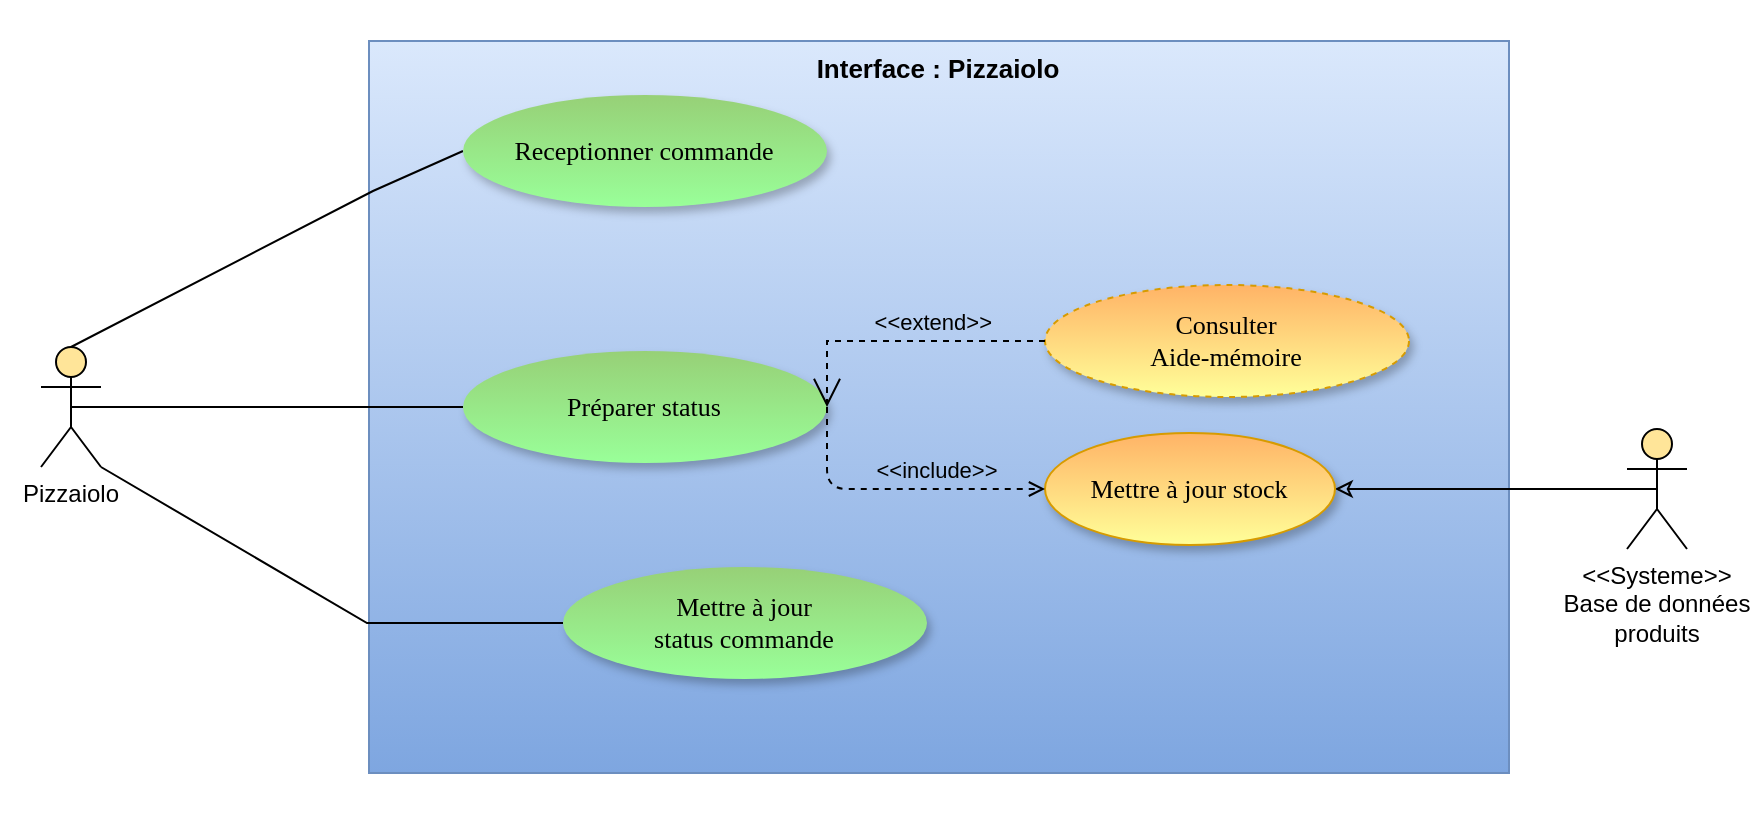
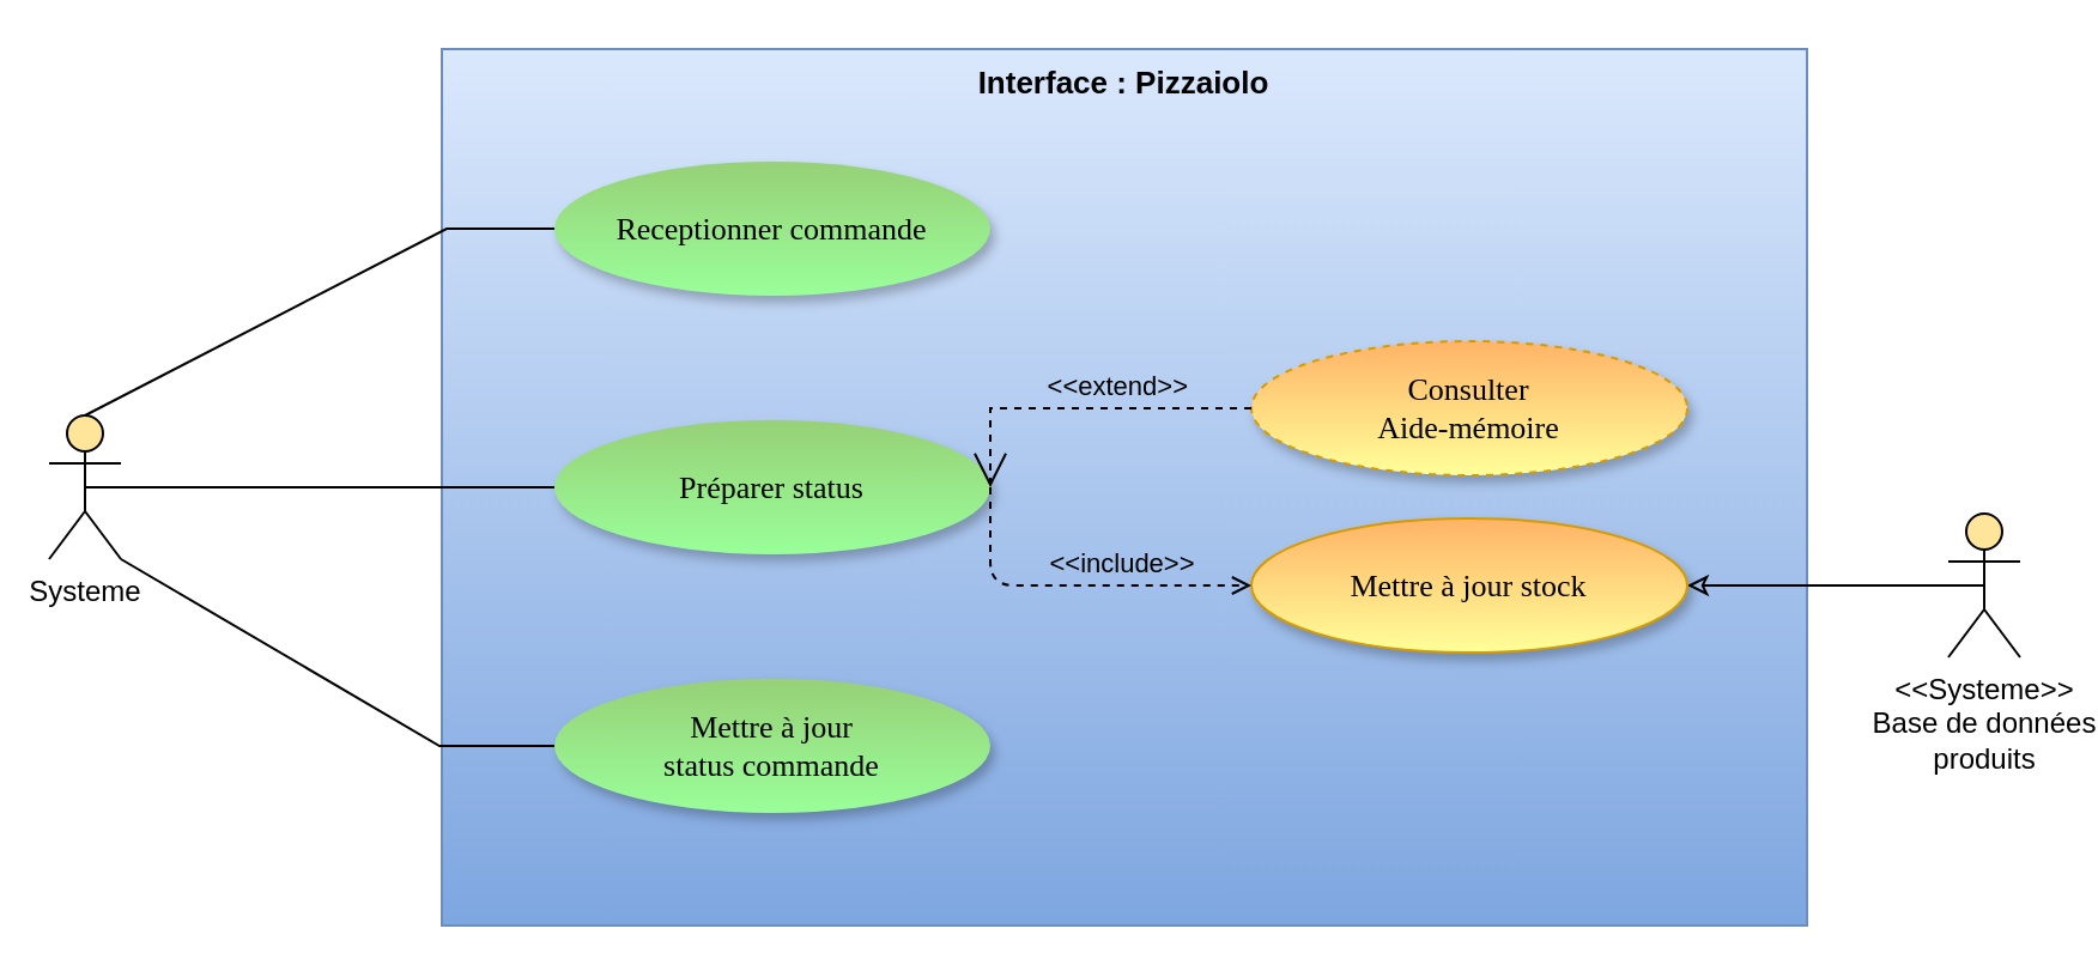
- <mxCell id="10" value="Receptionner commande" style="ellipse;whiteSpace=wrap;html=1;shadow=1;fillColor=#97D077;fontFamily=Verdana;strokeColor=none;gradientColor=#99FF99;fontSize=13;labelBackgroundColor=none;" parent="1" vertex="1"><mxGeometry x="231" y="47" width="182" height="56" as="geometry" /></mxCell>
+ <mxCell id="10" value="Receptionner commande" style="ellipse;whiteSpace=wrap;html=1;shadow=1;fillColor=#97D077;fontFamily=Verdana;strokeColor=none;gradientColor=#99FF99;fontSize=13;labelBackgroundColor=none;" parent="1" vertex="1"><mxGeometry x="231" width="182" height="56" as="geometry" y="67" /></mxCell>
- <mxCell id="13" value="Mettre à jour stock" style="ellipse;whiteSpace=wrap;html=1;shadow=1;fillColor=#FFB366;fontFamily=Verdana;strokeColor=#d79b00;gradientColor=#FFFF99;fontSize=13;labelBackgroundColor=none;" parent="1" vertex="1"><mxGeometry x="522" y="216" width="145" height="56" as="geometry" /></mxCell>
+ <mxCell id="13" value="Mettre à jour stock" style="ellipse;whiteSpace=wrap;html=1;shadow=1;fillColor=#FFB366;fontFamily=Verdana;strokeColor=#d79b00;gradientColor=#FFFF99;fontSize=13;labelBackgroundColor=none;" parent="1" vertex="1"><mxGeometry x="522" y="216" width="182" height="56" as="geometry" /></mxCell>
- <mxCell id="7" value="Pizzaiolo" style="shape=umlActor;verticalLabelPosition=bottom;labelBackgroundColor=none;verticalAlign=top;html=1;outlineConnect=0;fillColor=#FFE599;" parent="1" vertex="1"><mxGeometry x="20" y="173" width="30" height="60" as="geometry" /></mxCell>
+ <mxCell id="7" value="Systeme" style="shape=umlActor;verticalLabelPosition=bottom;labelBackgroundColor=none;verticalAlign=top;html=1;outlineConnect=0;fillColor=#FFE599;" parent="1" vertex="1"><mxGeometry x="20" y="173" width="30" height="60" as="geometry" /></mxCell>
- <mxCell id="9" value="&lt;div&gt;Mettre à jour&lt;/div&gt;&lt;div&gt;status commande&lt;br&gt;&lt;/div&gt;" style="ellipse;whiteSpace=wrap;html=1;shadow=1;fillColor=#97D077;fontFamily=Verdana;strokeColor=none;gradientColor=#99FF99;fontSize=13;labelBackgroundColor=none;" parent="1" vertex="1"><mxGeometry x="281" y="283" width="182" height="56" as="geometry" /></mxCell>
+ <mxCell id="9" value="&lt;div&gt;Mettre à jour&lt;/div&gt;&lt;div&gt;status commande&lt;br&gt;&lt;/div&gt;" style="ellipse;whiteSpace=wrap;html=1;shadow=1;fillColor=#97D077;fontFamily=Verdana;strokeColor=none;gradientColor=#99FF99;fontSize=13;labelBackgroundColor=none;" parent="1" vertex="1"><mxGeometry x="231" y="283" width="182" height="56" as="geometry" /></mxCell>
